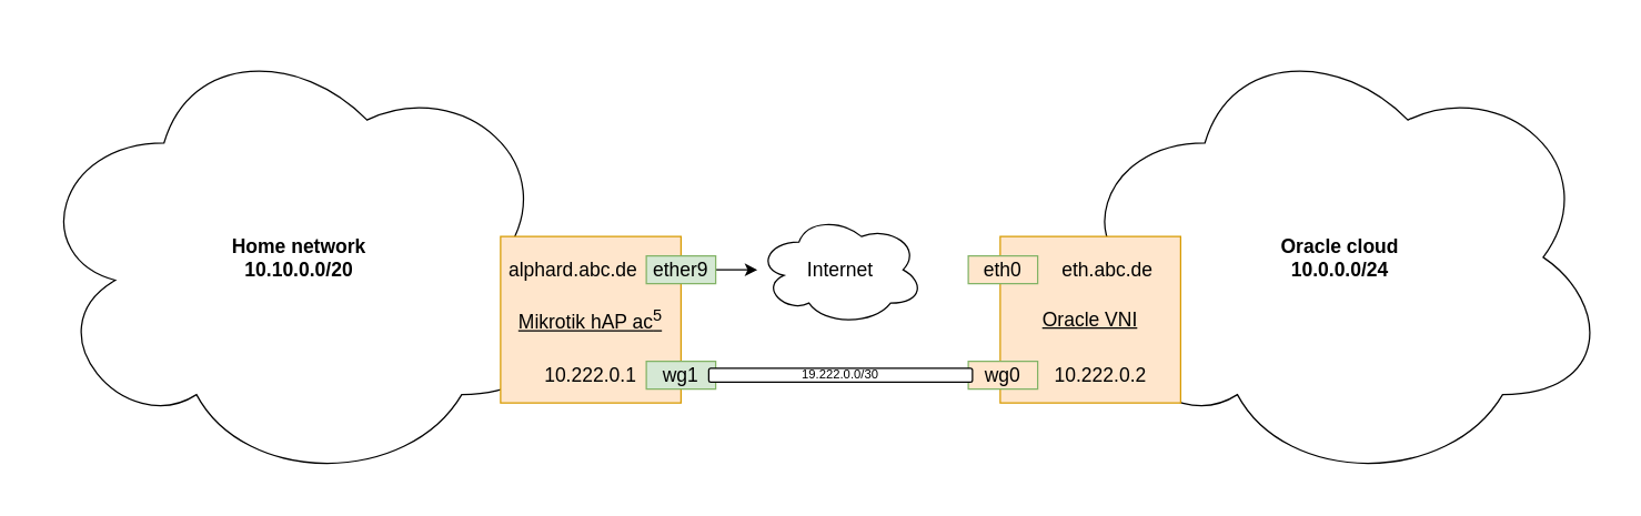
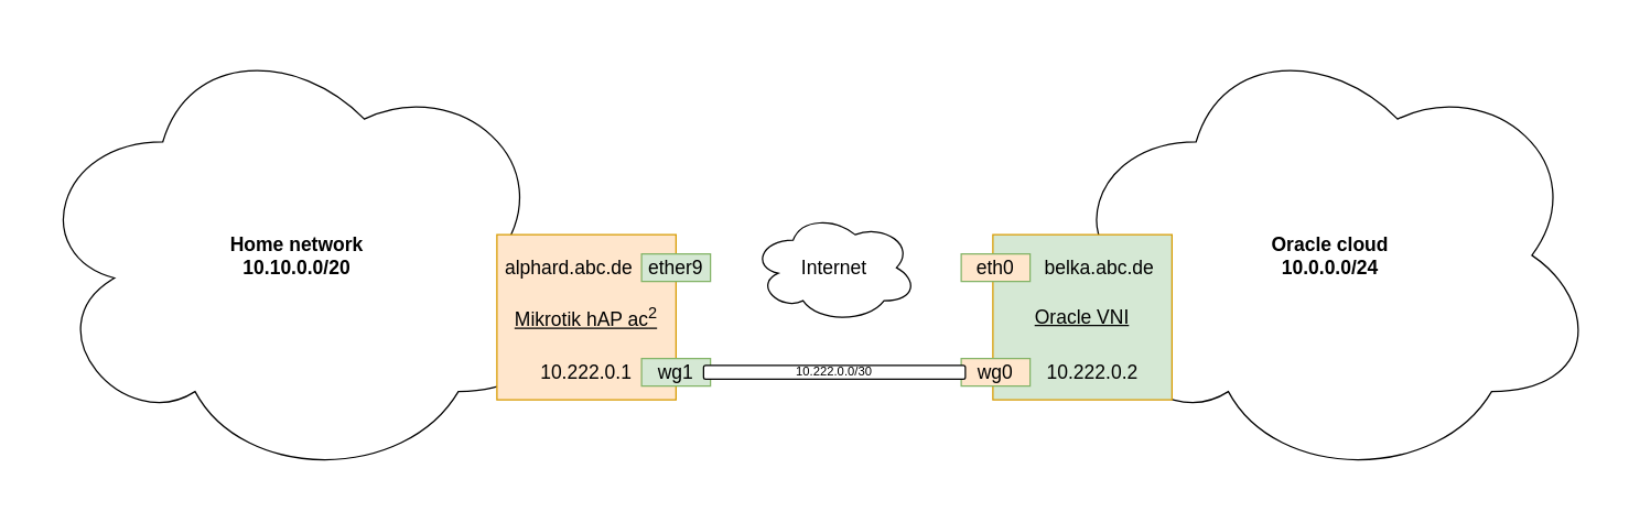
- <mxCell id="7" style="edgeStyle=orthogonalEdgeStyle;rounded=0;orthogonalLoop=1;jettySize=auto;html=1;exitX=1;exitY=0.5;exitDx=0;exitDy=0;fontSize=14;" edge="1" parent="1" source="8" target="17"><mxGeometry relative="1" as="geometry" /></mxCell>
- <mxCell id="14" value="eth.abc.de" style="text;html=1;strokeColor=none;fillColor=none;align=center;verticalAlign=middle;whiteSpace=wrap;rounded=0;fontSize=14;" vertex="1" parent="1"><mxGeometry x="755" y="179" width="85" height="30" as="geometry" /></mxCell>
+ <mxCell id="14" value="belka.abc.de" style="text;html=1;strokeColor=none;fillColor=none;align=center;verticalAlign=middle;whiteSpace=wrap;rounded=0;fontSize=14;" vertex="1" parent="1"><mxGeometry x="755" y="179" width="85" height="30" as="geometry" /></mxCell>
- <mxCell id="4" value="&lt;u&gt;Mikrotik hAP ac&lt;sup&gt;5&lt;/sup&gt;&lt;/u&gt;" style="rounded=0;whiteSpace=wrap;html=1;fontSize=14;fillColor=#ffe6cc;strokeColor=#d79b00;" vertex="1" parent="1"><mxGeometry x="360" y="170" width="130" height="120" as="geometry" /></mxCell>
+ <mxCell id="4" value="&lt;u&gt;Mikrotik hAP ac&lt;sup&gt;2&lt;/sup&gt;&lt;/u&gt;" style="rounded=0;whiteSpace=wrap;html=1;fontSize=14;fillColor=#ffe6cc;strokeColor=#d79b00;" vertex="1" parent="1"><mxGeometry x="360" y="170" width="130" height="120" as="geometry" /></mxCell>
- <mxCell id="10" value="&lt;u&gt;Oracle VNI&lt;/u&gt;" style="rounded=0;whiteSpace=wrap;html=1;fontSize=14;fillColor=#ffe6cc;strokeColor=#d79b00;" vertex="1" parent="1"><mxGeometry x="720" y="170" width="130" height="120" as="geometry" /></mxCell>
+ <mxCell id="10" value="&lt;u&gt;Oracle VNI&lt;/u&gt;" style="rounded=0;whiteSpace=wrap;html=1;fontSize=14;fillColor=#d5e8d4;strokeColor=#d79b00;" vertex="1" parent="1"><mxGeometry x="720" y="170" width="130" height="120" as="geometry" /></mxCell>
- <mxCell id="16" value="19.222.0.0/30" style="text;html=1;strokeColor=none;fillColor=none;align=center;verticalAlign=middle;whiteSpace=wrap;rounded=0;fontSize=9;" vertex="1" parent="1"><mxGeometry x="575" y="255" width="60" height="30" as="geometry" /></mxCell>
+ <mxCell id="16" value="10.222.0.0/30" style="text;html=1;strokeColor=none;fillColor=none;align=center;verticalAlign=middle;whiteSpace=wrap;rounded=0;fontSize=9;" vertex="1" parent="1"><mxGeometry x="575" y="255" width="60" height="30" as="geometry" /></mxCell>
